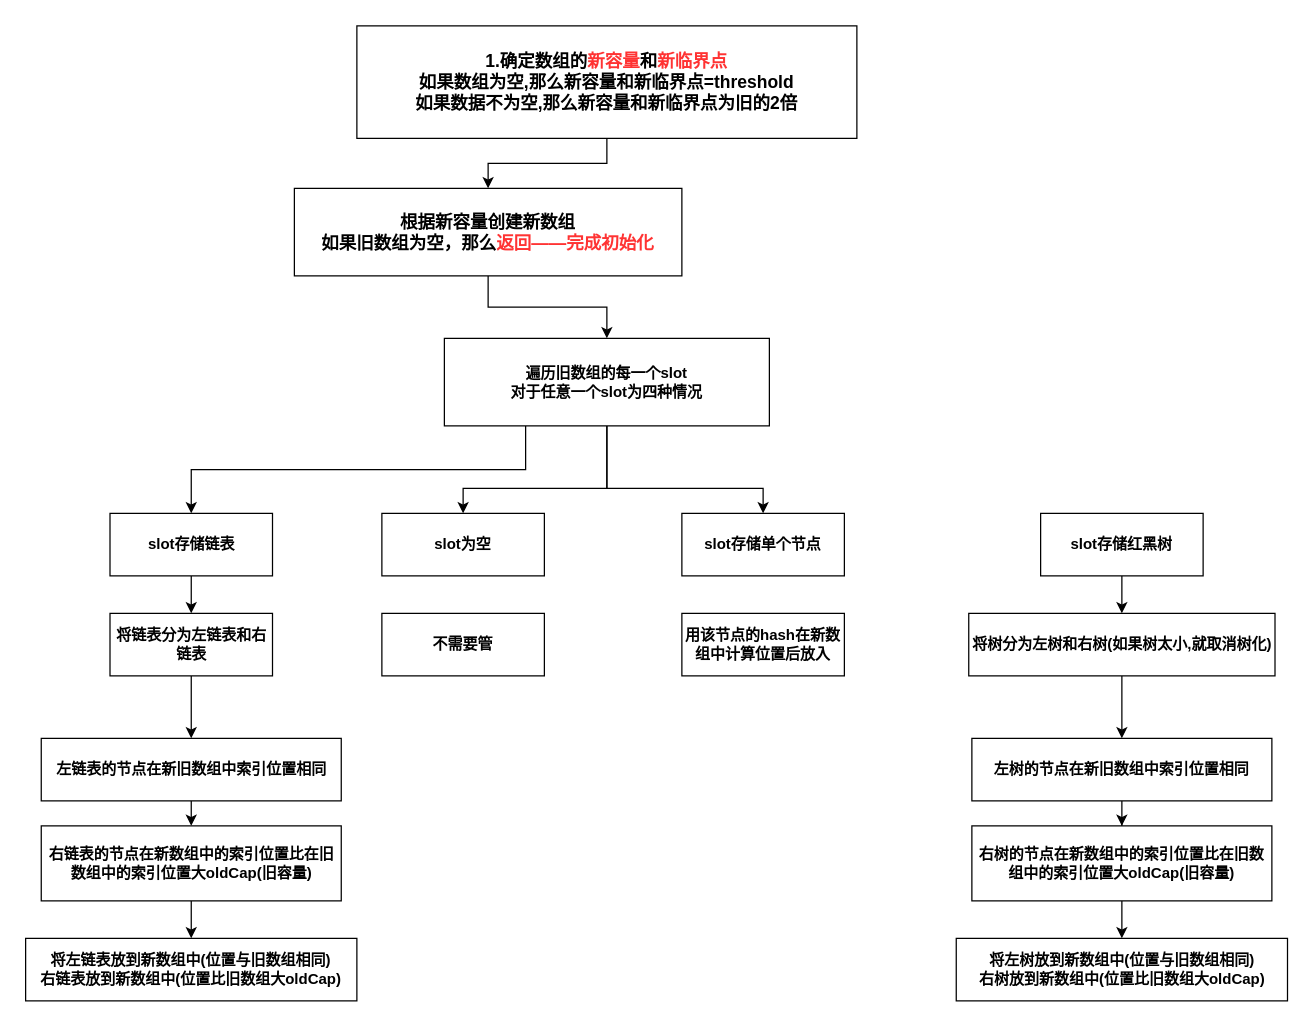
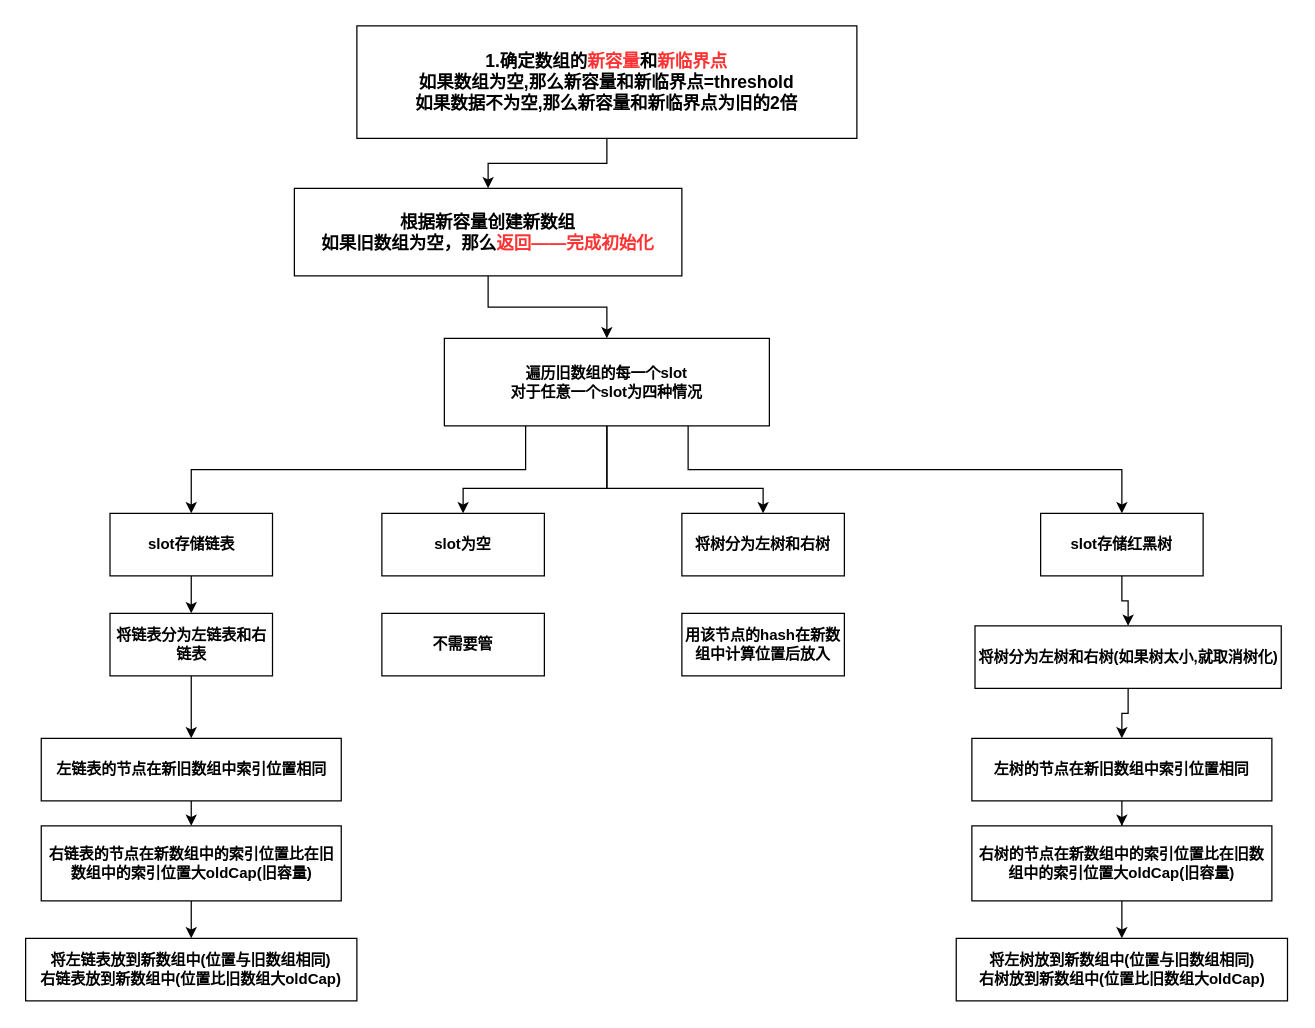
+ <mxCell id="9" style="edgeStyle=orthogonalEdgeStyle;rounded=0;orthogonalLoop=1;jettySize=auto;html=1;exitX=0.75;exitY=1;exitDx=0;exitDy=0;entryX=0.5;entryY=0;entryDx=0;entryDy=0;" edge="1" parent="1" source="10" target="17"><mxGeometry relative="1" as="geometry" /></mxCell>
- <mxCell id="13" value="&lt;b&gt;slot存储单个节点&lt;/b&gt;" style="rounded=0;whiteSpace=wrap;html=1;" vertex="1" parent="1"><mxGeometry x="545" y="410" width="130" height="50" as="geometry" /></mxCell>
+ <mxCell id="13" value="&lt;b&gt;将树分为左树和右树&lt;/b&gt;" style="rounded=0;whiteSpace=wrap;html=1;" vertex="1" parent="1"><mxGeometry x="545" y="410" width="130" height="50" as="geometry" /></mxCell>
- <mxCell id="27" value="&lt;b&gt;将树分为左树和右树(如果树太小,就取消树化)&lt;/b&gt;" style="rounded=0;whiteSpace=wrap;html=1;" vertex="1" parent="1"><mxGeometry x="774.5" y="490" width="245" height="50" as="geometry" /></mxCell>
+ <mxCell id="27" value="&lt;b&gt;将树分为左树和右树(如果树太小,就取消树化)&lt;/b&gt;" style="rounded=0;whiteSpace=wrap;html=1;" vertex="1" parent="1"><mxGeometry x="779.5" y="500" width="245" height="50" as="geometry" /></mxCell>
